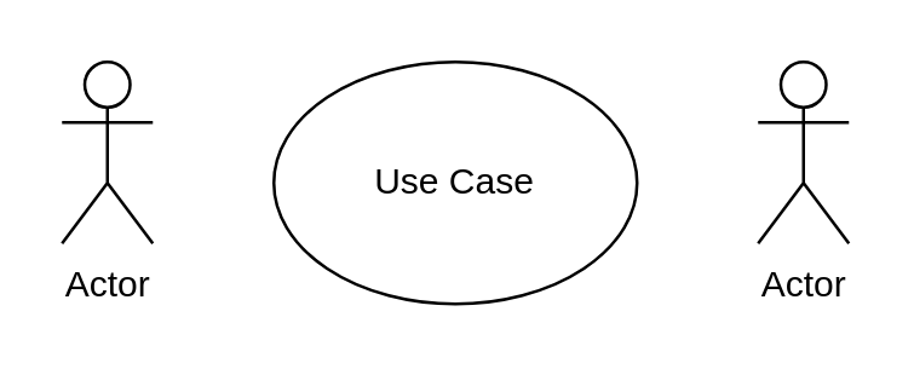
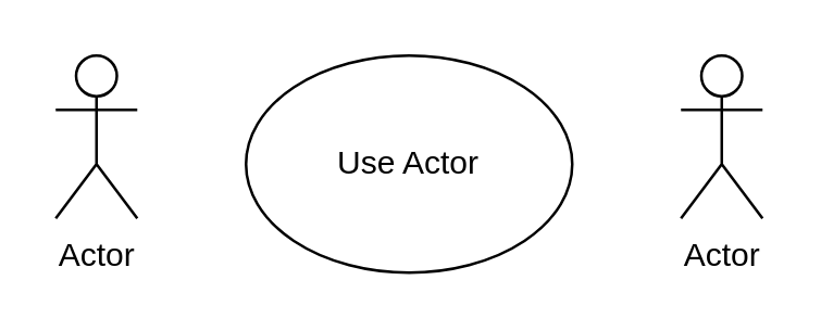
- <mxCell id="4" value="Use Case" style="ellipse;whiteSpace=wrap;html=1;" vertex="1" parent="1"><mxGeometry x="90" y="20" width="120" height="80" as="geometry" /></mxCell>
+ <mxCell id="4" value="Use Actor" style="ellipse;whiteSpace=wrap;html=1;" vertex="1" parent="1"><mxGeometry x="90" y="20" width="120" height="80" as="geometry" /></mxCell>
